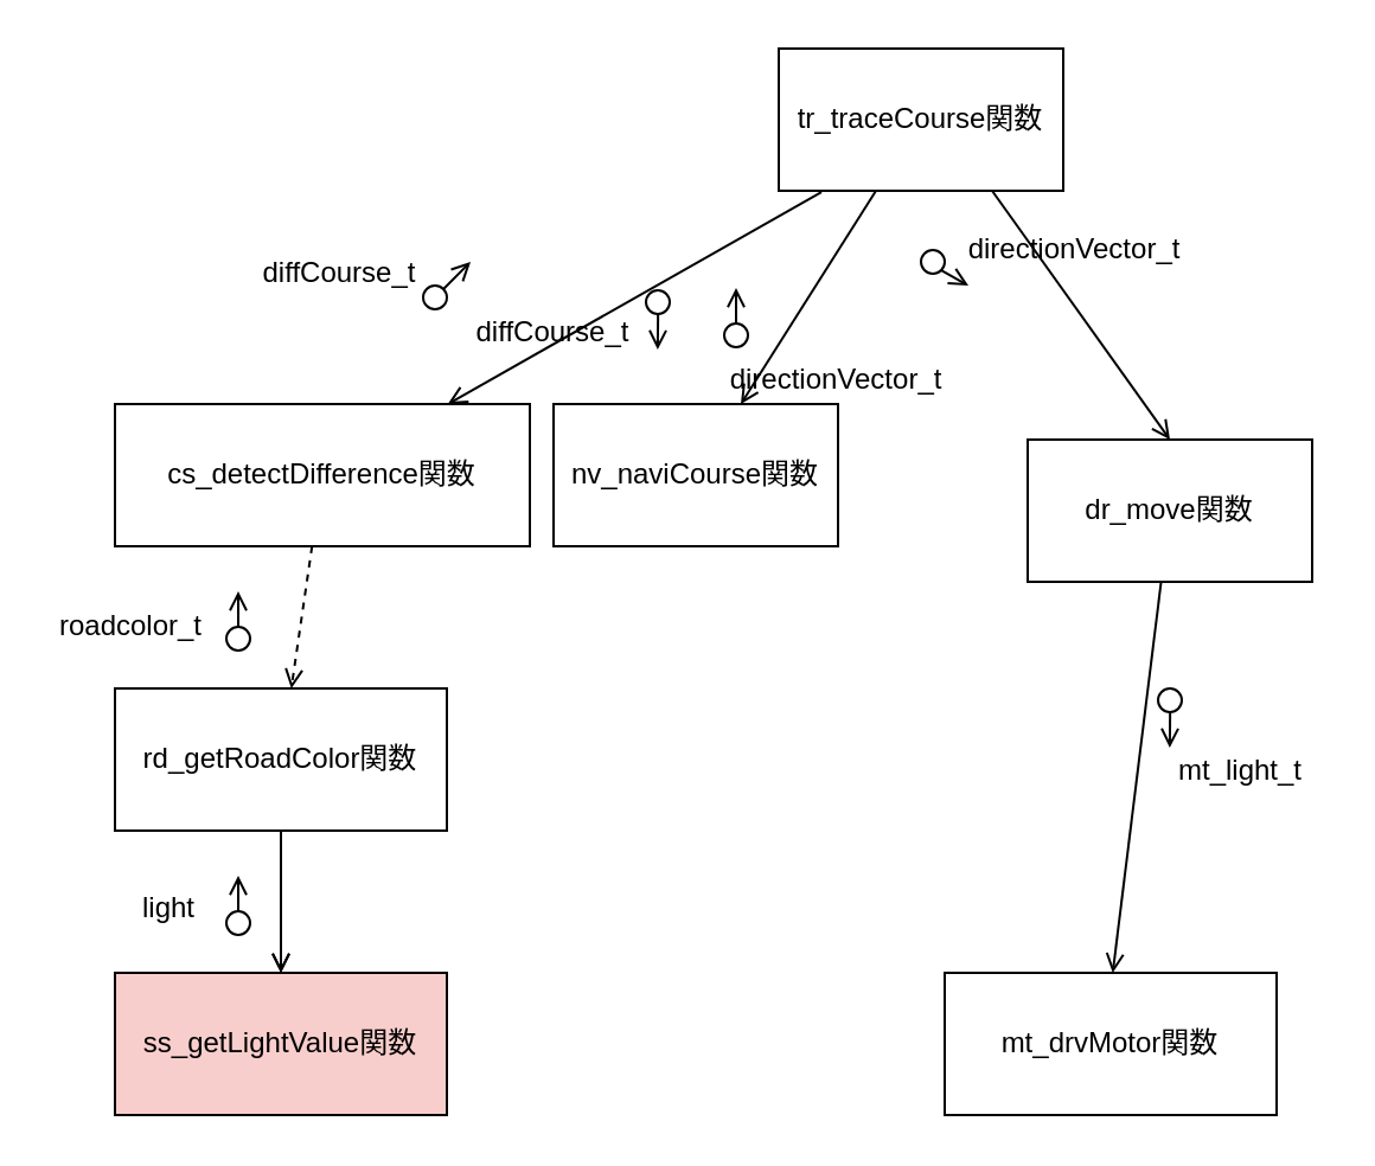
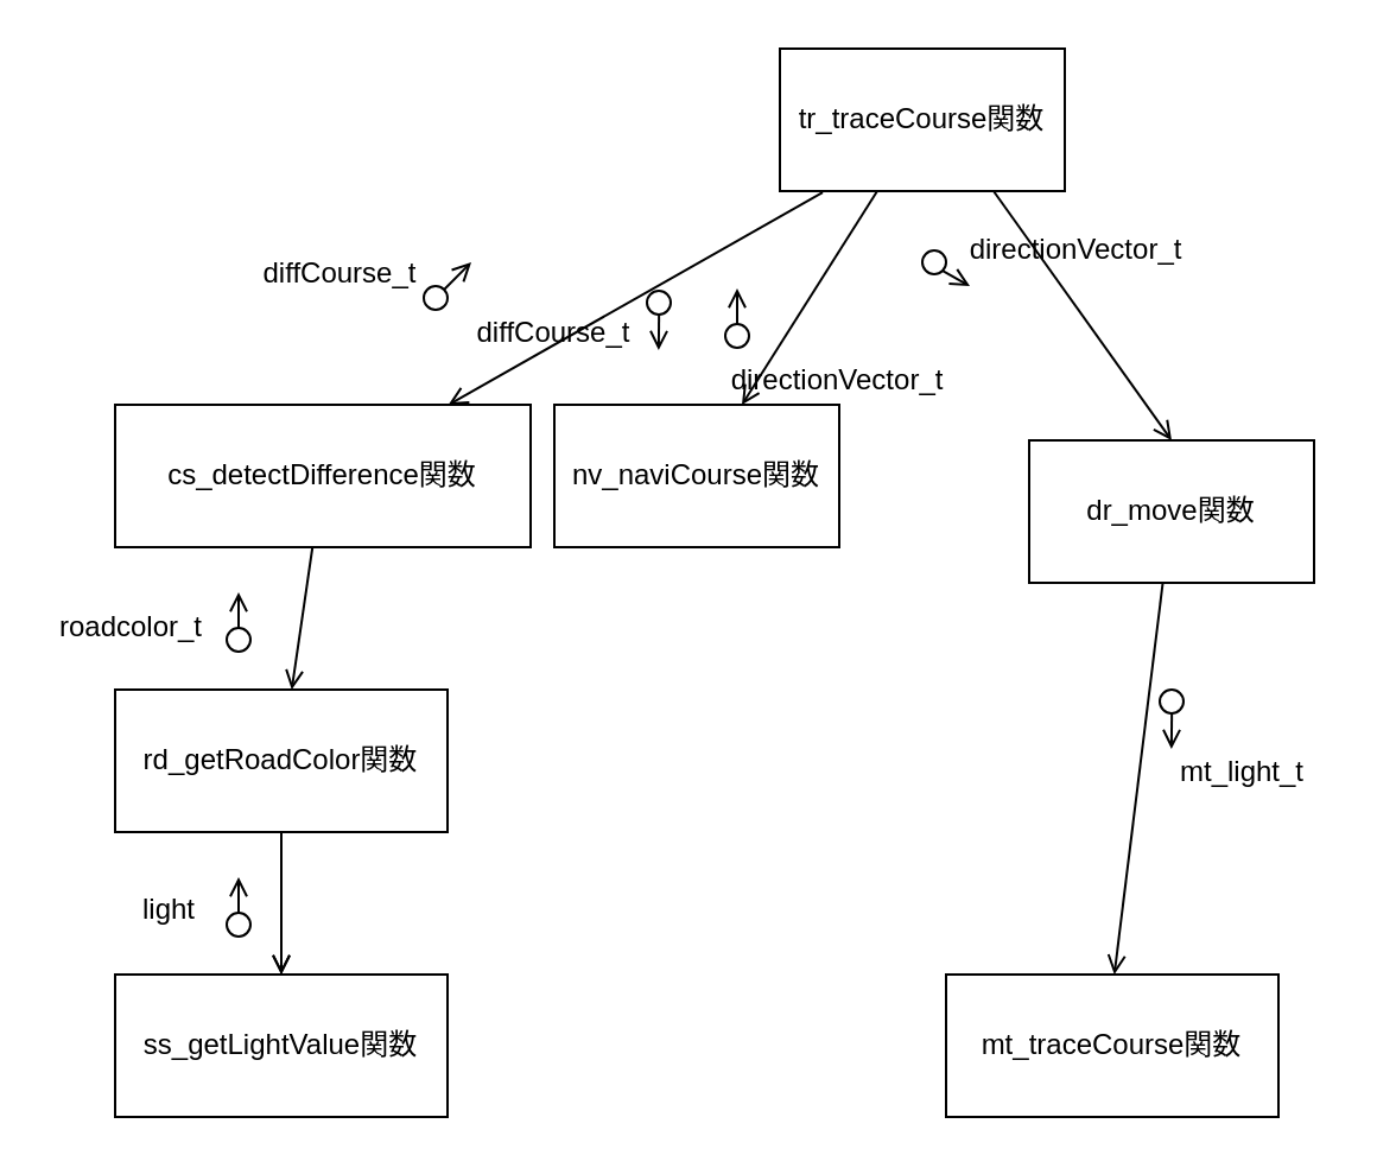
- <mxCell id="5" value="" style="edgeStyle=none;html=1;startArrow=none;startFill=0;endArrow=open;endFill=0;dashed=1;" parent="1" source="6" target="12" edge="1"><mxGeometry relative="1" as="geometry" /></mxCell>
+ <mxCell id="5" value="" style="edgeStyle=none;html=1;startArrow=none;startFill=0;endArrow=open;endFill=0;" parent="1" source="6" target="12" edge="1"><mxGeometry relative="1" as="geometry" /></mxCell>
- <mxCell id="35" value="ss_getLightValue関数" style="rounded=0;whiteSpace=wrap;html=1;fillColor=#f8cecc;" vertex="1" parent="1"><mxGeometry x="48" y="410" width="140" height="60" as="geometry" /></mxCell>
+ <mxCell id="35" value="ss_getLightValue関数" style="rounded=0;whiteSpace=wrap;html=1;" vertex="1" parent="1"><mxGeometry x="48" y="410" width="140" height="60" as="geometry" /></mxCell>
- <mxCell id="36" value="mt_drvMotor関数" style="rounded=0;whiteSpace=wrap;html=1;" vertex="1" parent="1"><mxGeometry x="398" y="410" width="140" height="60" as="geometry" /></mxCell>
+ <mxCell id="36" value="mt_traceCourse関数" style="rounded=0;whiteSpace=wrap;html=1;" vertex="1" parent="1"><mxGeometry x="398" y="410" width="140" height="60" as="geometry" /></mxCell>
